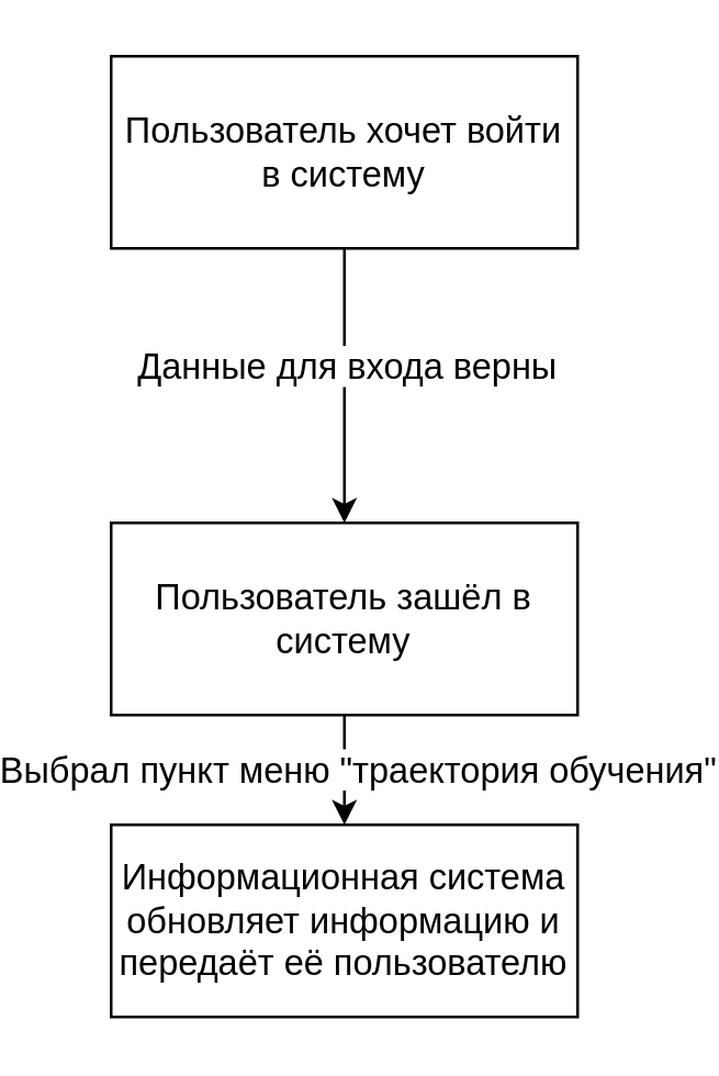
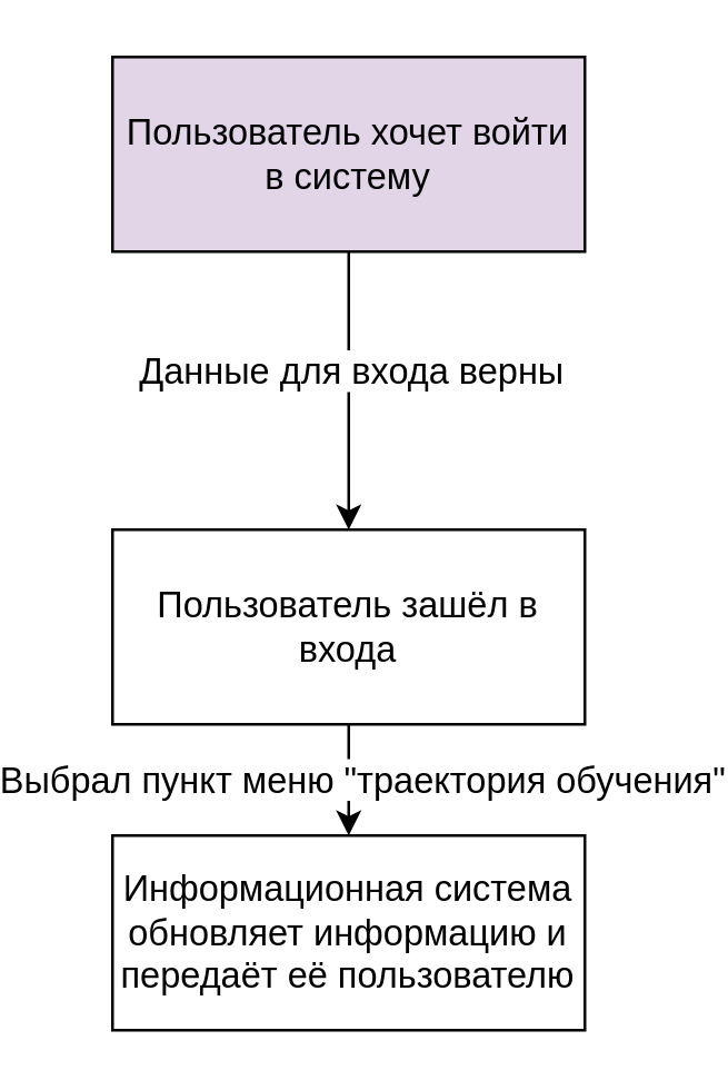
- <mxCell id="4" value="&lt;font style=&quot;font-size: 13px;&quot;&gt;Пользователь хочет войти в систему&lt;/font&gt;" style="rounded=0;whiteSpace=wrap;html=1;" vertex="1" parent="1"><mxGeometry x="20" y="20" width="170" height="70" as="geometry" /></mxCell>
+ <mxCell id="4" value="&lt;font style=&quot;font-size: 13px;&quot;&gt;Пользователь хочет войти в систему&lt;/font&gt;" style="rounded=0;whiteSpace=wrap;html=1;fillColor=#e1d5e7;" vertex="1" parent="1"><mxGeometry x="20" y="20" width="170" height="70" as="geometry" /></mxCell>
- <mxCell id="6" value="&lt;font style=&quot;font-size: 13px;&quot;&gt;Пользователь зашёл в систему&lt;/font&gt;" style="rounded=0;whiteSpace=wrap;html=1;" vertex="1" parent="1"><mxGeometry x="20" y="190" width="170" height="70" as="geometry" /></mxCell>
+ <mxCell id="6" value="&lt;font style=&quot;font-size: 13px;&quot;&gt;Пользователь зашёл в входа&lt;/font&gt;" style="rounded=0;whiteSpace=wrap;html=1;" vertex="1" parent="1"><mxGeometry x="20" y="190" width="170" height="70" as="geometry" /></mxCell>
